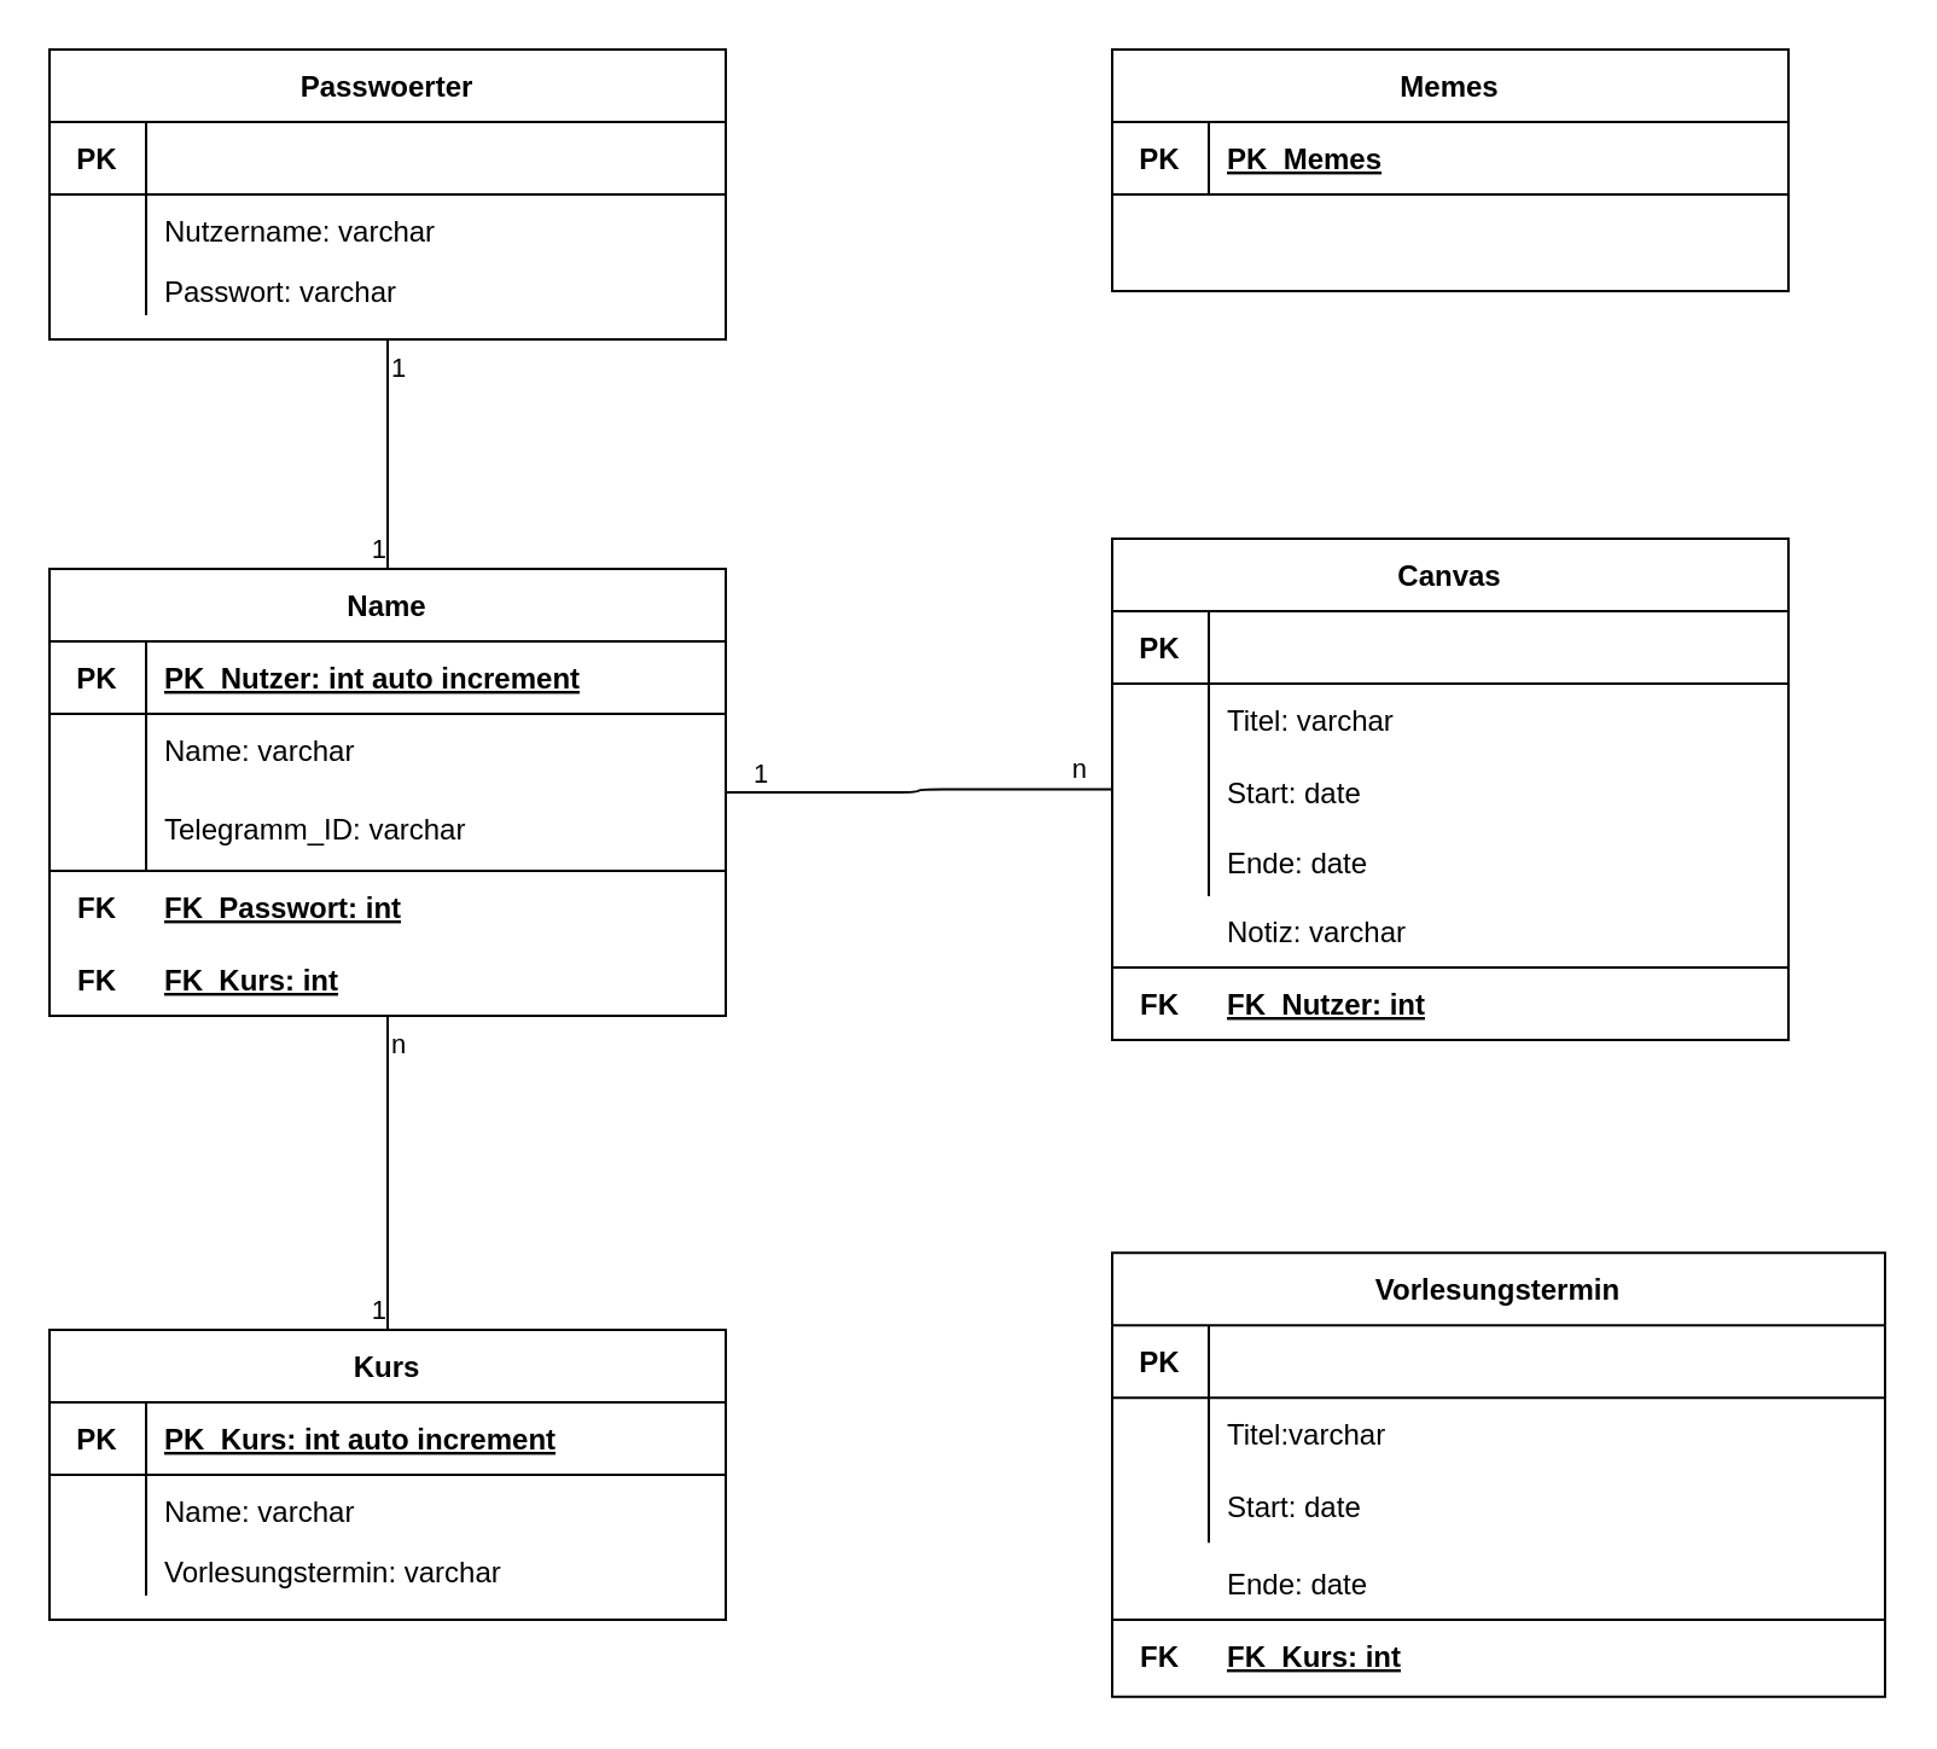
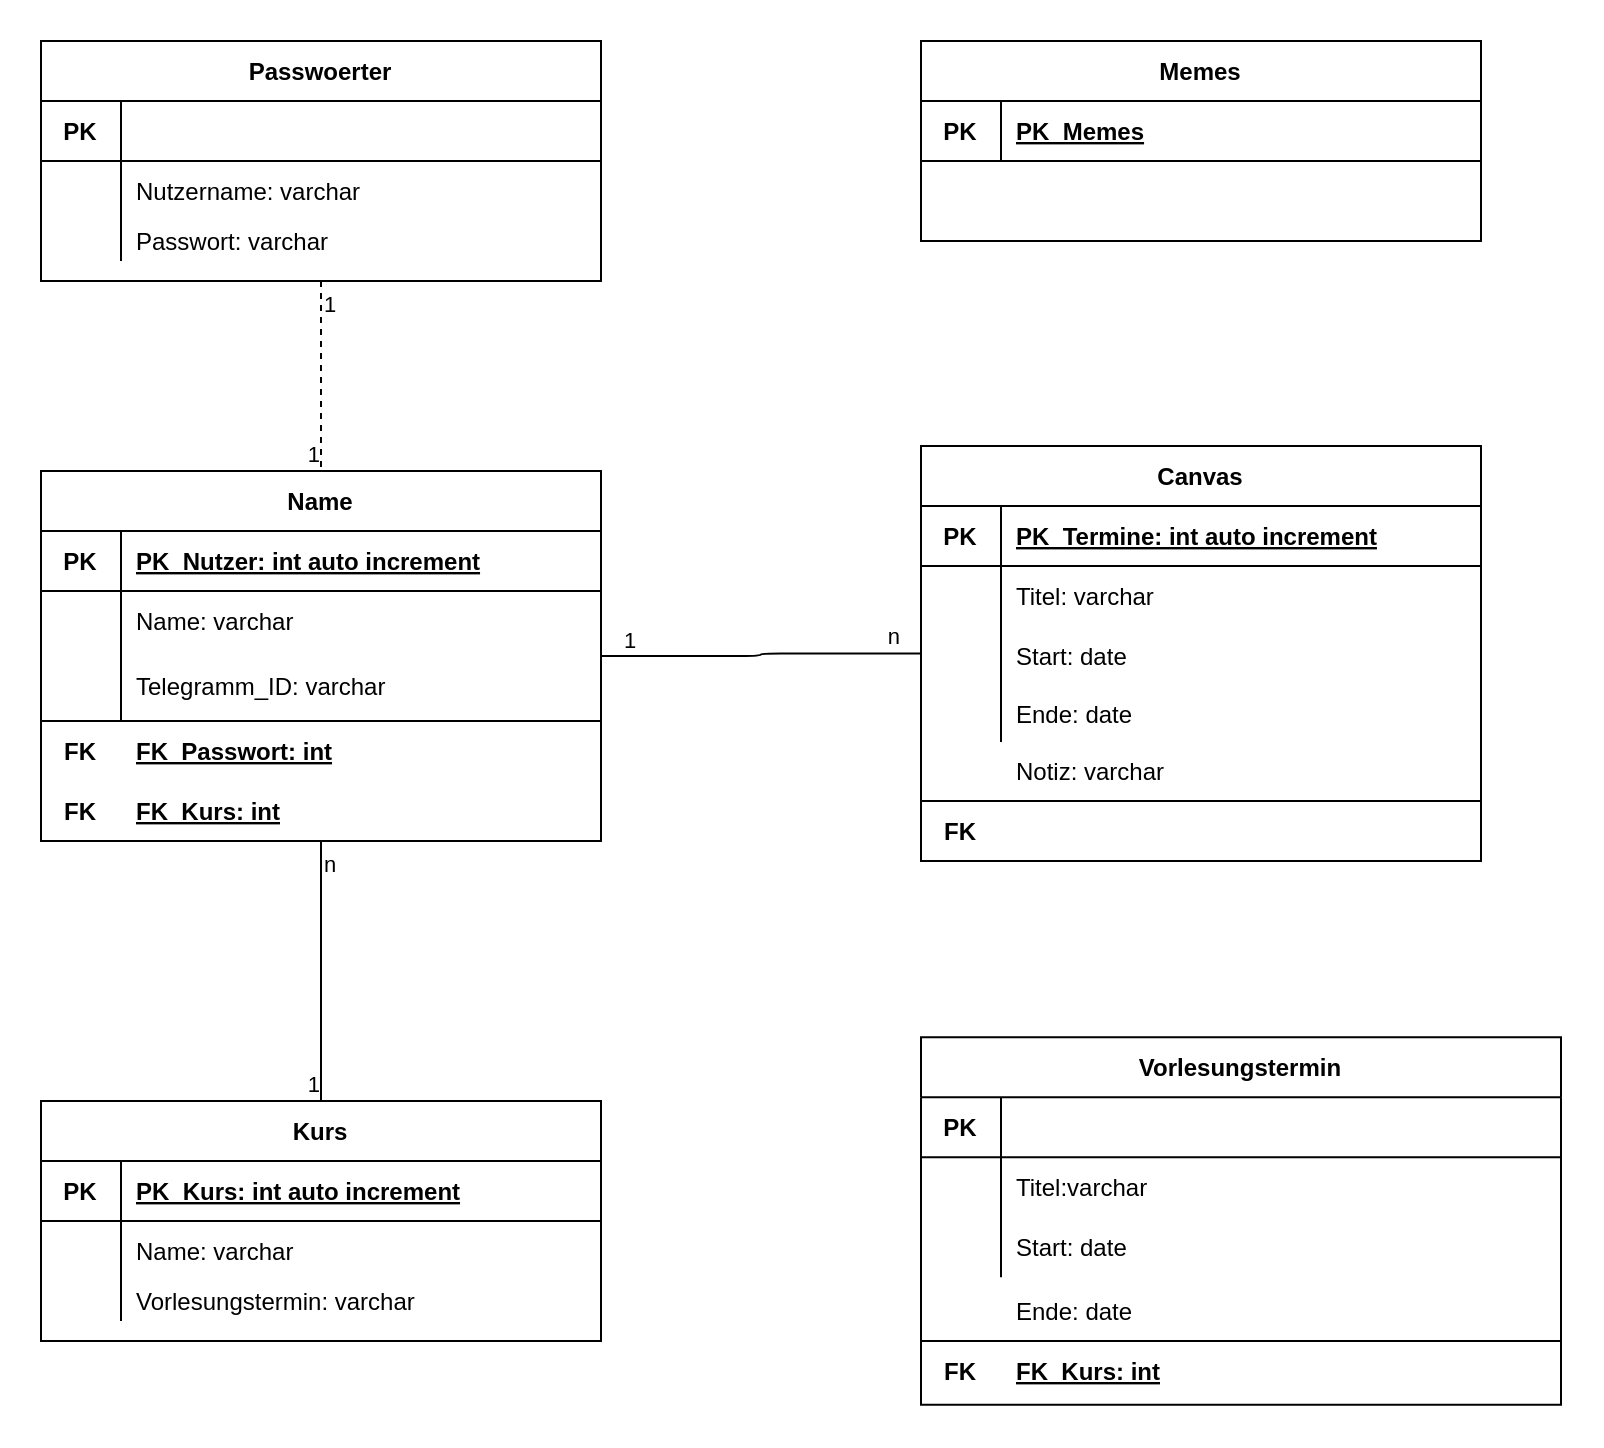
- <mxCell id="27" value="" style="endArrow=none;html=1;edgeStyle=orthogonalEdgeStyle;exitX=0.5;exitY=1;exitDx=0;exitDy=0;entryX=0.5;entryY=0;entryDx=0;entryDy=0;" parent="1" source="2" target="17" edge="1"><mxGeometry relative="1" as="geometry"><mxPoint x="160" y="230" as="sourcePoint" /><mxPoint x="320" y="230" as="targetPoint" /></mxGeometry></mxCell>
+ <mxCell id="27" value="" style="endArrow=none;html=1;edgeStyle=orthogonalEdgeStyle;exitX=0.5;exitY=1;exitDx=0;exitDy=0;entryX=0.5;entryY=0;entryDx=0;entryDy=0;dashed=1;" parent="1" source="2" target="17" edge="1"><mxGeometry relative="1" as="geometry"><mxPoint x="160" y="230" as="sourcePoint" /><mxPoint x="320" y="230" as="targetPoint" /></mxGeometry></mxCell>
+ <mxCell id="33" value="PK_Termine: int auto increment" style="shape=partialRectangle;connectable=0;fillColor=none;top=0;left=0;bottom=0;right=0;align=left;spacingLeft=6;fontStyle=5;overflow=hidden;" parent="31" vertex="1"><mxGeometry x="40" width="240" height="30" as="geometry"><mxRectangle width="240" height="30" as="alternateBounds" /></mxGeometry></mxCell>
- <mxCell id="48" value="FK_Nutzer: int" style="shape=partialRectangle;connectable=0;fillColor=none;top=0;left=0;bottom=0;right=0;align=left;spacingLeft=6;fontStyle=5;overflow=hidden;" parent="46" vertex="1"><mxGeometry x="40" width="240" height="30" as="geometry" /></mxCell>
